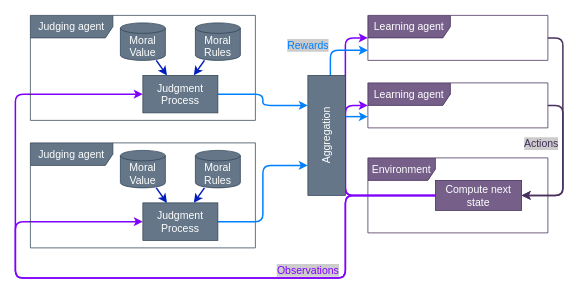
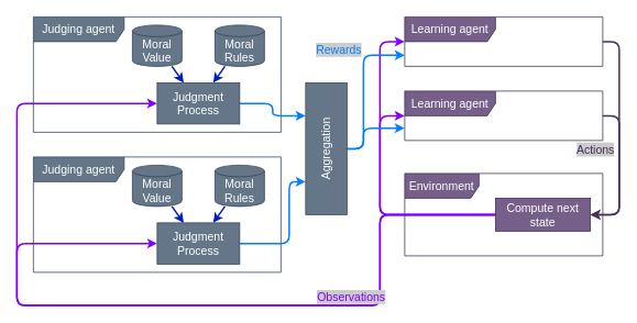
- <mxCell id="29" value="Aggregation" style="rounded=0;whiteSpace=wrap;html=1;fontSize=14;horizontal=0;fillColor=#647687;fontColor=#ffffff;strokeColor=#314354;" vertex="1" parent="1"><mxGeometry x="410" y="100" width="50" height="160" as="geometry" /></mxCell>
+ <mxCell id="29" value="Aggregation" style="rounded=0;whiteSpace=wrap;html=1;fontSize=14;horizontal=0;fillColor=#647687;fontColor=#ffffff;strokeColor=#314354;" vertex="1" parent="1"><mxGeometry x="370" y="100" width="50" height="160" as="geometry" /></mxCell>
- <mxCell id="7" value="Compute next state" style="rounded=0;whiteSpace=wrap;html=1;fontSize=14;fillColor=#76608a;fontColor=#ffffff;strokeColor=#432D57;" vertex="1" parent="1"><mxGeometry x="580" y="240" width="115" height="40" as="geometry" /></mxCell>
+ <mxCell id="7" value="Compute next state" style="rounded=0;whiteSpace=wrap;html=1;fontSize=14;fillColor=#76608a;fontColor=#ffffff;strokeColor=#432D57;" vertex="1" parent="1"><mxGeometry x="600" y="240" width="115" height="40" as="geometry" /></mxCell>
